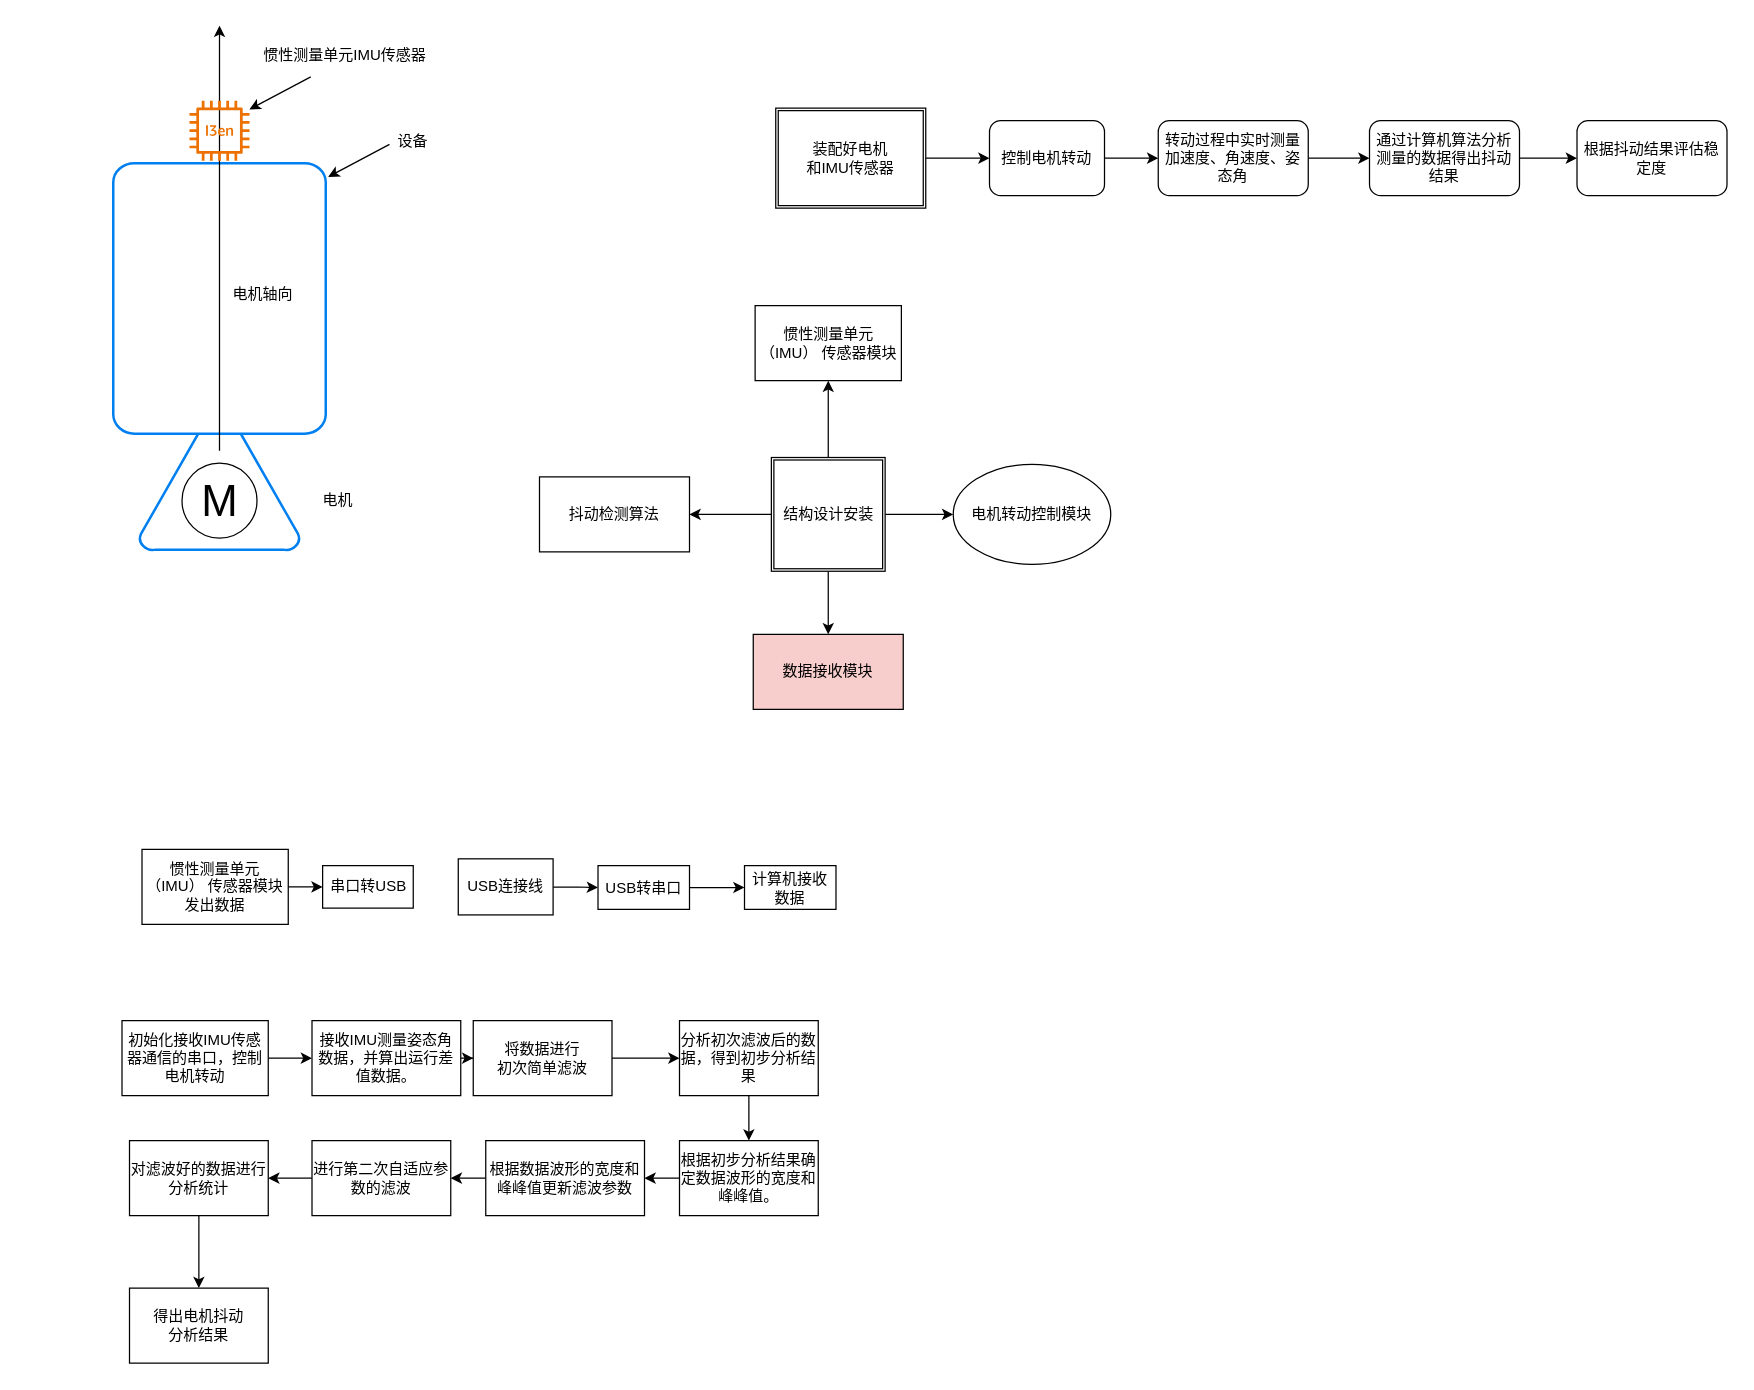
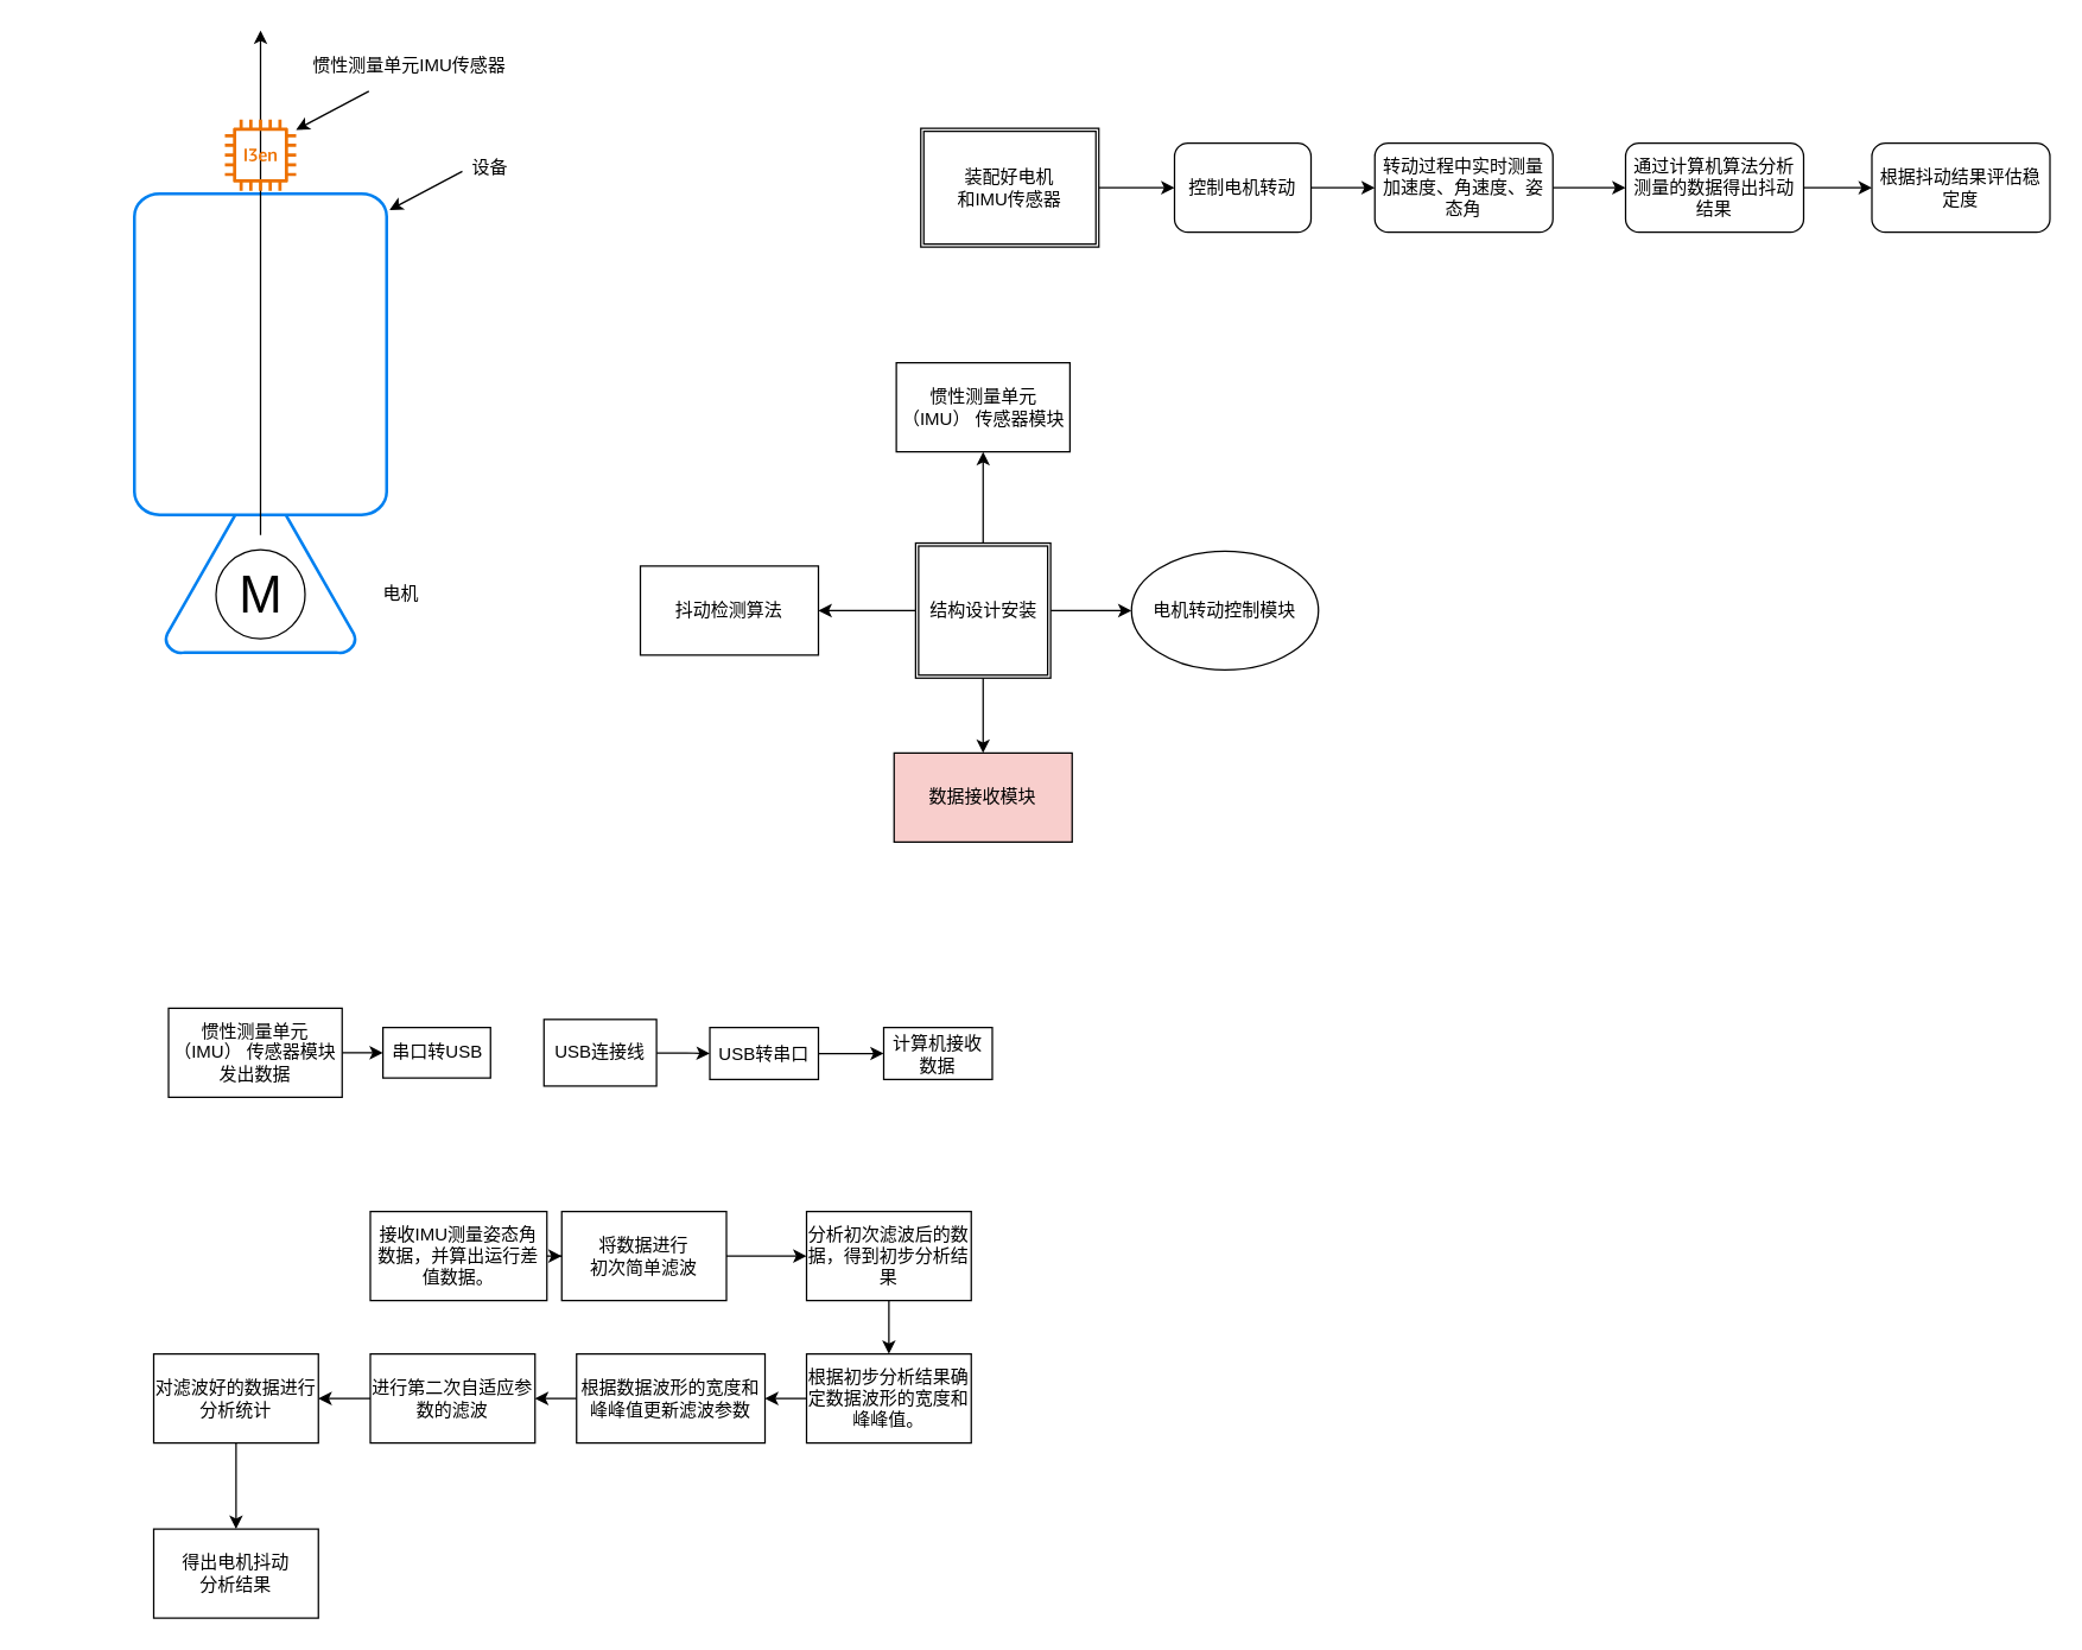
- <mxCell id="7" value="电机轴向" style="text;strokeColor=none;align=center;fillColor=none;html=1;verticalAlign=middle;whiteSpace=wrap;rounded=0;" parent="1" vertex="1"><mxGeometry x="180" y="220" width="60" height="30" as="geometry" /></mxCell>
- <mxCell id="40" value="初始化接收IMU传感器通信的串口，控制电机转动" style="whiteSpace=wrap;html=1;" vertex="1" parent="1"><mxGeometry x="97" y="816" width="117" height="60" as="geometry" /></mxCell>
- <mxCell id="39" value="" style="edgeStyle=orthogonalEdgeStyle;rounded=0;orthogonalLoop=1;jettySize=auto;html=1;" edge="1" parent="1" source="40" target="42"><mxGeometry relative="1" as="geometry" /></mxCell>
